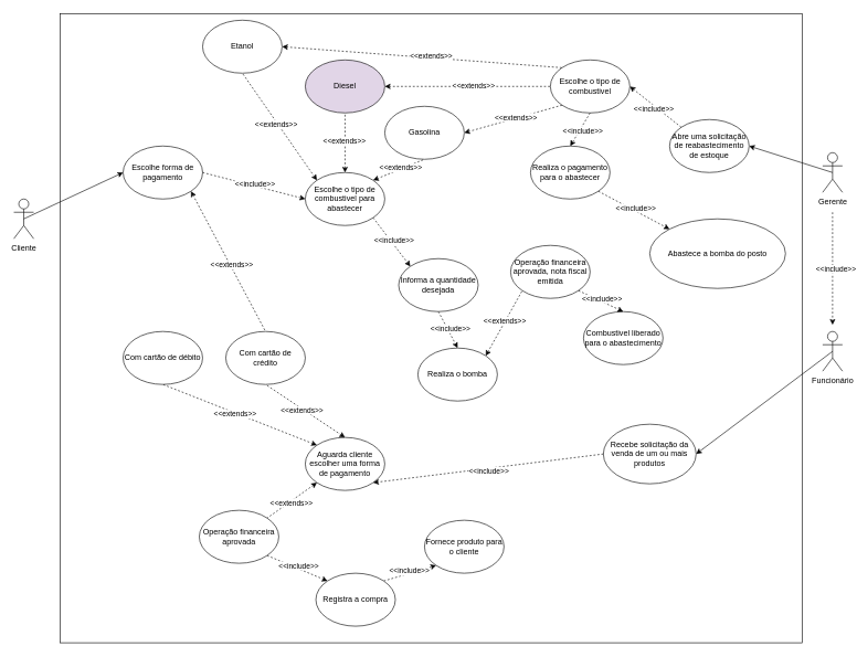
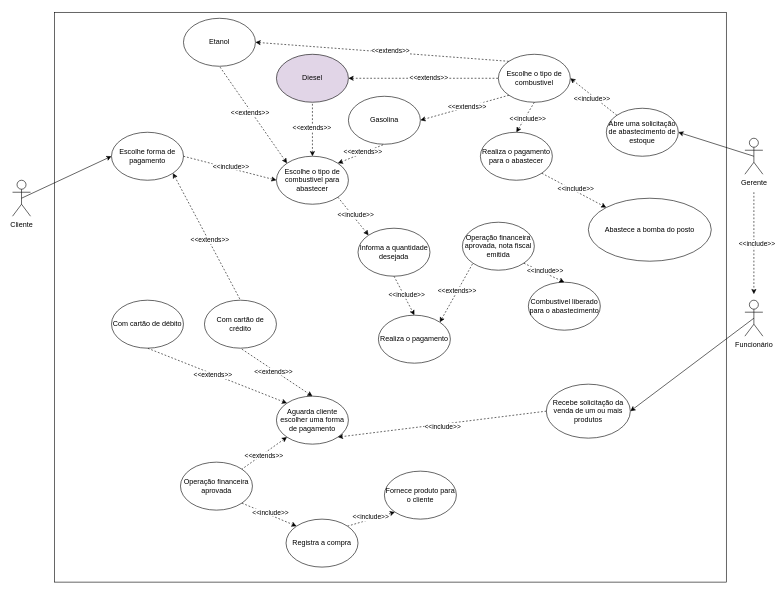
- <mxCell id="56" value="Abre uma solicitação de reabastecimento de estoque" style="ellipse;whiteSpace=wrap;html=1;" vertex="1" parent="1"><mxGeometry x="1010" y="180" width="120" height="80" as="geometry" /></mxCell>
+ <mxCell id="56" value="Abre uma solicitação de abastecimento de estoque" style="ellipse;whiteSpace=wrap;html=1;" vertex="1" parent="1"><mxGeometry x="1010" y="180" width="120" height="80" as="geometry" /></mxCell>
- <mxCell id="25" value="Informa a quantidade desejada" style="ellipse;whiteSpace=wrap;html=1;" vertex="1" parent="1"><mxGeometry x="601" y="390" width="120" height="80" as="geometry" /></mxCell>
+ <mxCell id="25" value="Informa a quantidade desejada" style="ellipse;whiteSpace=wrap;html=1;" vertex="1" parent="1"><mxGeometry x="596" y="380" width="120" height="80" as="geometry" /></mxCell>
- <mxCell id="22" value="Realiza o bomba" style="ellipse;whiteSpace=wrap;html=1;" vertex="1" parent="1"><mxGeometry x="630" y="525" width="120" height="80" as="geometry" /></mxCell>
+ <mxCell id="22" value="Realiza o pagamento" style="ellipse;whiteSpace=wrap;html=1;" vertex="1" parent="1"><mxGeometry x="630" y="525" width="120" height="80" as="geometry" /></mxCell>
